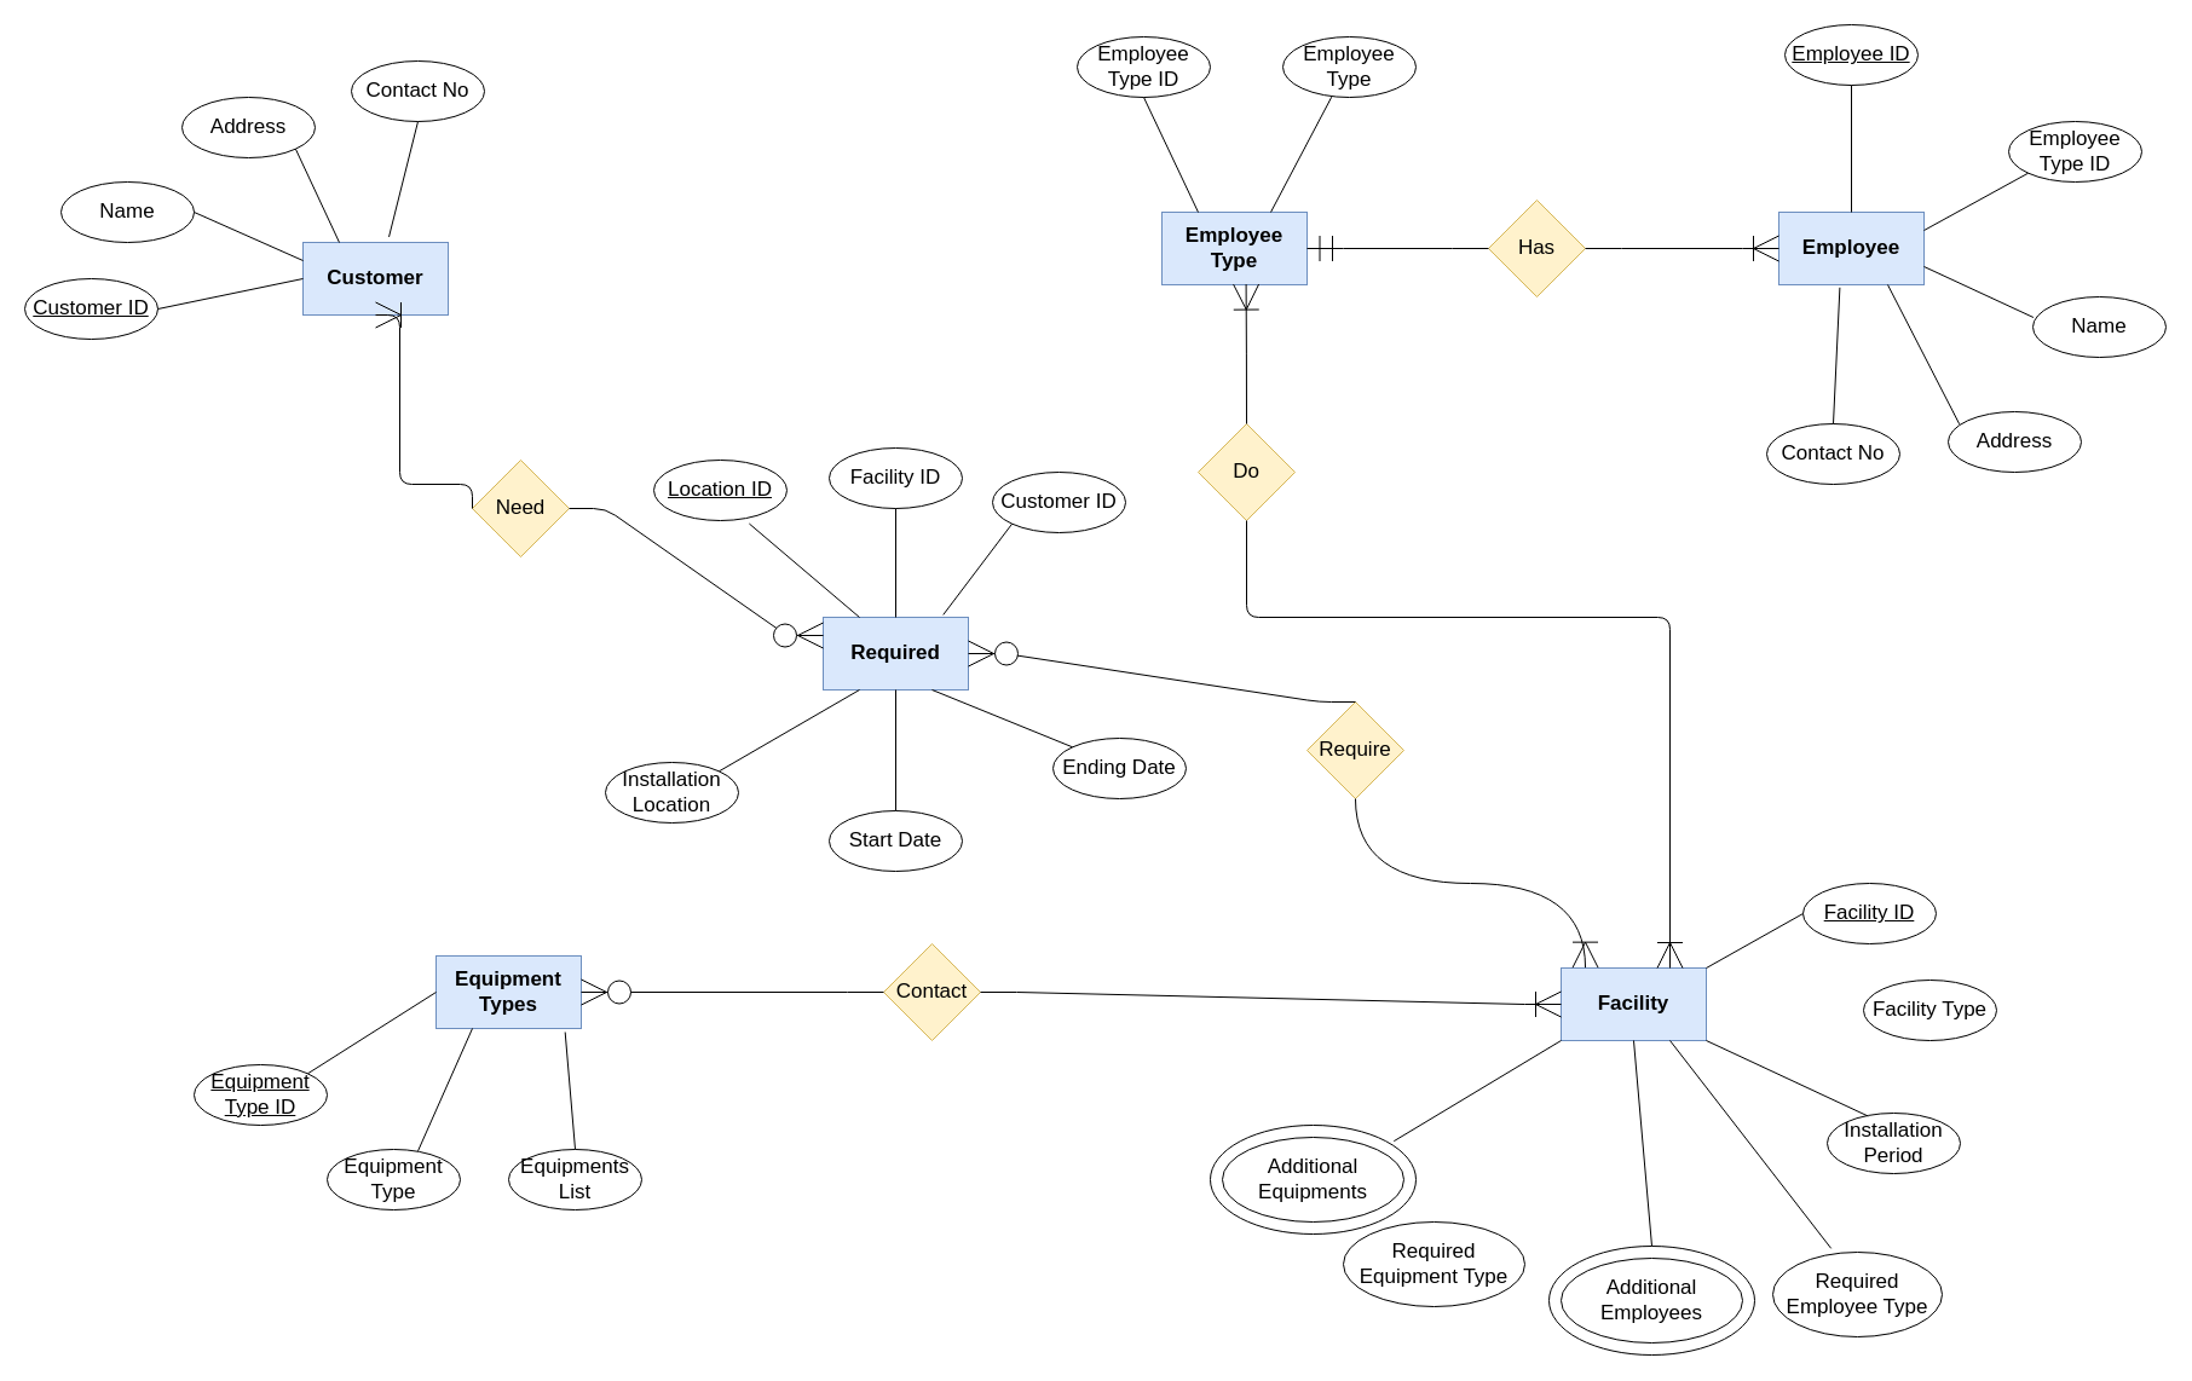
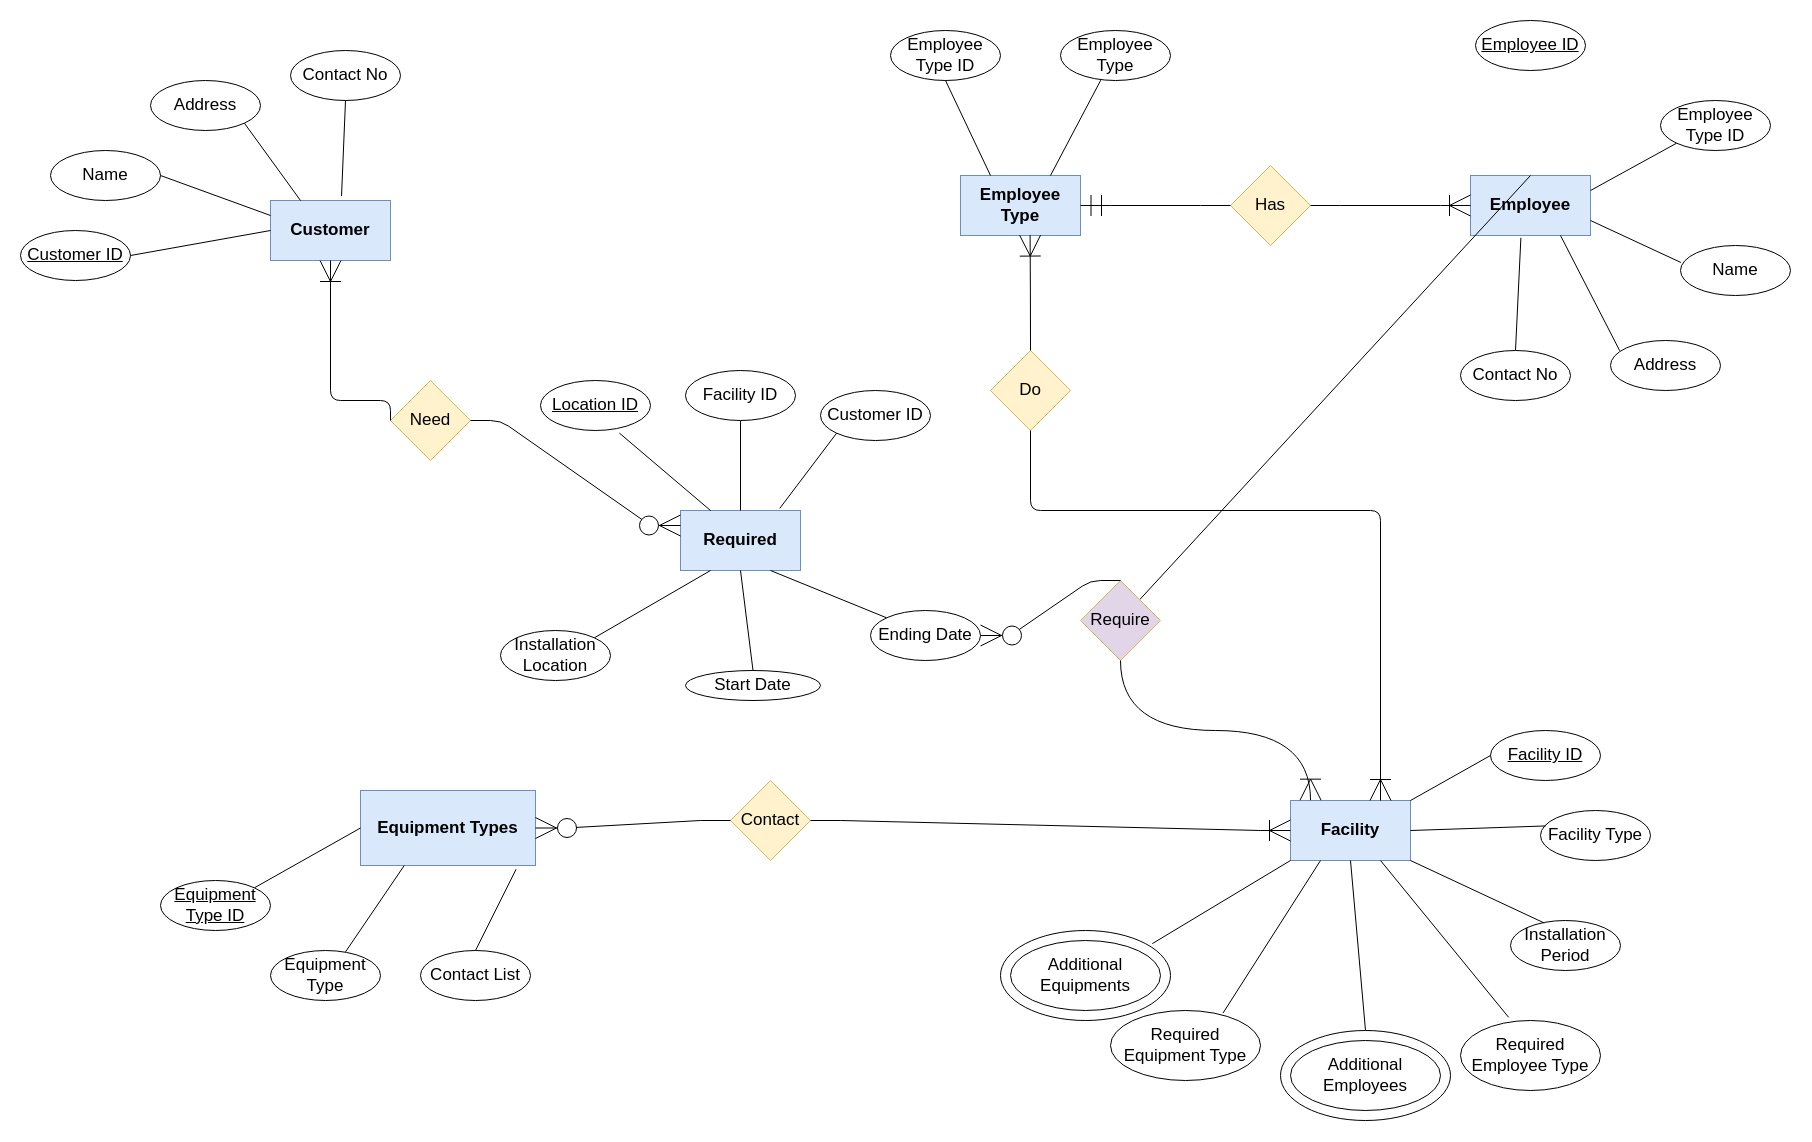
- <mxCell id="33" value="" style="endArrow=none;html=1;rounded=0;fontSize=17;entryX=0.5;entryY=1;entryDx=0;entryDy=0;exitX=0.5;exitY=0;exitDx=0;exitDy=0;" parent="1" source="7" target="8" edge="1"><mxGeometry width="50" height="50" relative="1" as="geometry"><mxPoint x="1310" y="185" as="sourcePoint" /><mxPoint x="1360" y="135" as="targetPoint" /></mxGeometry></mxCell>
+ <mxCell id="33" value="" style="endArrow=none;html=1;rounded=0;fontSize=17;exitX=0.5;exitY=0;exitDx=0;exitDy=0;" parent="1" source="7" target="54" edge="1"><mxGeometry width="50" height="50" relative="1" as="geometry"><mxPoint x="1310" y="185" as="sourcePoint" /><mxPoint x="1360" y="135" as="targetPoint" /></mxGeometry></mxCell>
- <mxCell id="2" value="&lt;font style=&quot;font-size: 17px&quot;&gt;Customer&lt;/font&gt;" style="rounded=0;whiteSpace=wrap;html=1;fontStyle=1;fillColor=#dae8fc;strokeColor=#6c8ebf;" parent="1" vertex="1"><mxGeometry x="250" y="200" width="120" height="60" as="geometry" /></mxCell>
+ <mxCell id="2" value="&lt;font style=&quot;font-size: 17px&quot;&gt;Customer&lt;/font&gt;" style="rounded=0;whiteSpace=wrap;html=1;fontStyle=1;fillColor=#dae8fc;strokeColor=#6c8ebf;" parent="1" vertex="1"><mxGeometry x="270" y="200" width="120" height="60" as="geometry" /></mxCell>
- <mxCell id="58" value="" style="edgeStyle=entityRelationEdgeStyle;fontSize=12;html=1;endArrow=ERzeroToMany;endFill=1;rounded=1;endSize=19;targetPerimeterSpacing=0;exitX=0.5;exitY=0;exitDx=0;exitDy=0;entryX=1;entryY=0.5;entryDx=0;entryDy=0;" parent="1" source="54" target="22" edge="1"><mxGeometry width="100" height="100" relative="1" as="geometry"><mxPoint x="1460" y="710" as="sourcePoint" /><mxPoint x="970" y="570" as="targetPoint" /></mxGeometry></mxCell>
+ <mxCell id="58" value="" style="edgeStyle=entityRelationEdgeStyle;fontSize=12;html=1;endArrow=ERzeroToMany;endFill=1;rounded=1;endSize=19;targetPerimeterSpacing=0;exitX=0.5;exitY=0;exitDx=0;exitDy=0;" parent="1" source="54" target="28" edge="1"><mxGeometry width="100" height="100" relative="1" as="geometry"><mxPoint x="1460" y="710" as="sourcePoint" /><mxPoint x="970" y="570" as="targetPoint" /></mxGeometry></mxCell>
- <mxCell id="54" value="Require" style="rhombus;whiteSpace=wrap;html=1;fontSize=17;fillColor=#fff2cc;strokeColor=#d6b656;" parent="1" vertex="1"><mxGeometry x="1080" y="580" width="80" height="80" as="geometry" /></mxCell>
+ <mxCell id="54" value="Require" style="rhombus;whiteSpace=wrap;html=1;fontSize=17;fillColor=#e1d5e7;strokeColor=#d6b656;" parent="1" vertex="1"><mxGeometry x="1080" y="580" width="80" height="80" as="geometry" /></mxCell>
- <mxCell id="27" value="Start Date" style="ellipse;whiteSpace=wrap;html=1;fontSize=17;" parent="1" vertex="1"><mxGeometry x="685" y="670" width="110" height="50" as="geometry" /></mxCell>
+ <mxCell id="27" value="Start Date" style="ellipse;whiteSpace=wrap;html=1;fontSize=17;" parent="1" vertex="1"><mxGeometry x="685" y="670" width="135" height="30" as="geometry" /></mxCell>
- <mxCell id="13" value="&lt;font style=&quot;font-size: 17px&quot;&gt;Equipment Types&lt;/font&gt;" style="rounded=0;whiteSpace=wrap;html=1;fontStyle=1;fillColor=#dae8fc;strokeColor=#6c8ebf;" parent="1" vertex="1"><mxGeometry x="360" y="790" width="120" height="60" as="geometry" /></mxCell>
+ <mxCell id="13" value="&lt;font style=&quot;font-size: 17px&quot;&gt;Equipment Types&lt;/font&gt;" style="rounded=0;whiteSpace=wrap;html=1;fontStyle=1;fillColor=#dae8fc;strokeColor=#6c8ebf;" parent="1" vertex="1"><mxGeometry x="360" y="790" width="175" height="75" as="geometry" /></mxCell>
+ <mxCell id="39" value="" style="endArrow=none;html=1;rounded=0;fontSize=17;entryX=0.048;entryY=0.309;entryDx=0;entryDy=0;entryPerimeter=0;exitX=1;exitY=0.5;exitDx=0;exitDy=0;" parent="1" source="16" target="18" edge="1"><mxGeometry width="50" height="50" relative="1" as="geometry"><mxPoint x="1230" y="880" as="sourcePoint" /><mxPoint x="1250" y="870" as="targetPoint" /></mxGeometry></mxCell>
+ <mxCell id="42" value="" style="endArrow=none;html=1;rounded=0;fontSize=17;exitX=0.75;exitY=0.037;exitDx=0;exitDy=0;exitPerimeter=0;entryX=0.25;entryY=1;entryDx=0;entryDy=0;" parent="1" source="21" target="16" edge="1"><mxGeometry width="50" height="50" relative="1" as="geometry"><mxPoint x="1350" y="1070" as="sourcePoint" /><mxPoint x="1230" y="860" as="targetPoint" /></mxGeometry></mxCell>
- <mxCell id="60" value="Equipments List" style="ellipse;whiteSpace=wrap;html=1;fontSize=17;" parent="1" vertex="1"><mxGeometry x="420" y="950" width="110" height="50" as="geometry" /></mxCell>
+ <mxCell id="60" value="Contact List" style="ellipse;whiteSpace=wrap;html=1;fontSize=17;" parent="1" vertex="1"><mxGeometry x="420" y="950" width="110" height="50" as="geometry" /></mxCell>
- <mxCell id="20" value="Required Employee Type" style="ellipse;whiteSpace=wrap;html=1;fontSize=17;" parent="1" vertex="1"><mxGeometry x="1465" y="1035" width="140" height="70" as="geometry" /></mxCell>
+ <mxCell id="20" value="Required Employee Type" style="ellipse;whiteSpace=wrap;html=1;fontSize=17;" parent="1" vertex="1"><mxGeometry x="1460" y="1020" width="140" height="70" as="geometry" /></mxCell>
